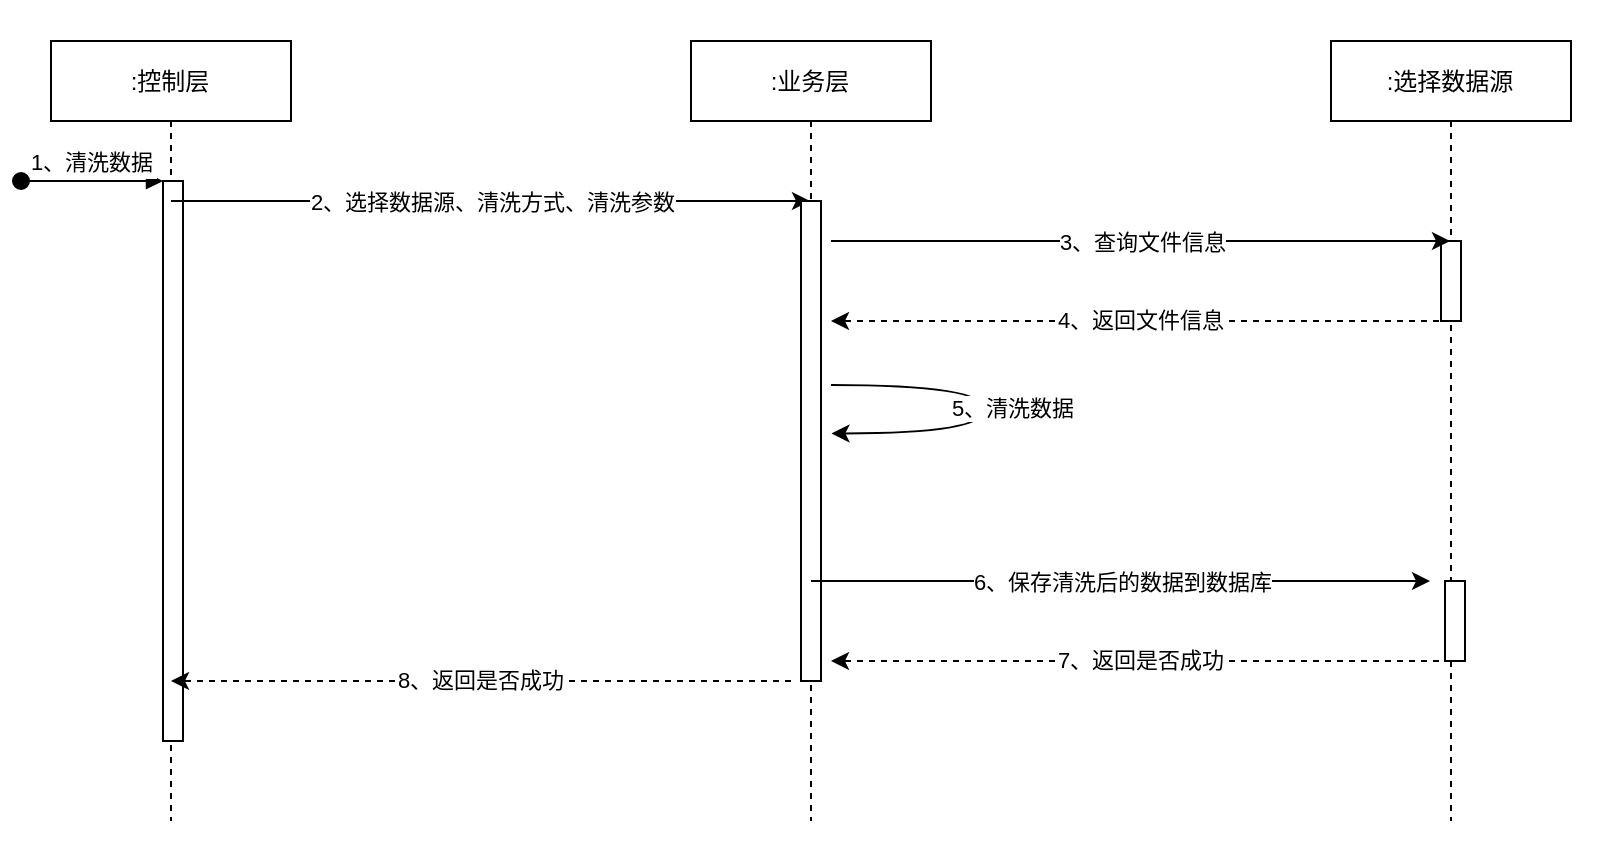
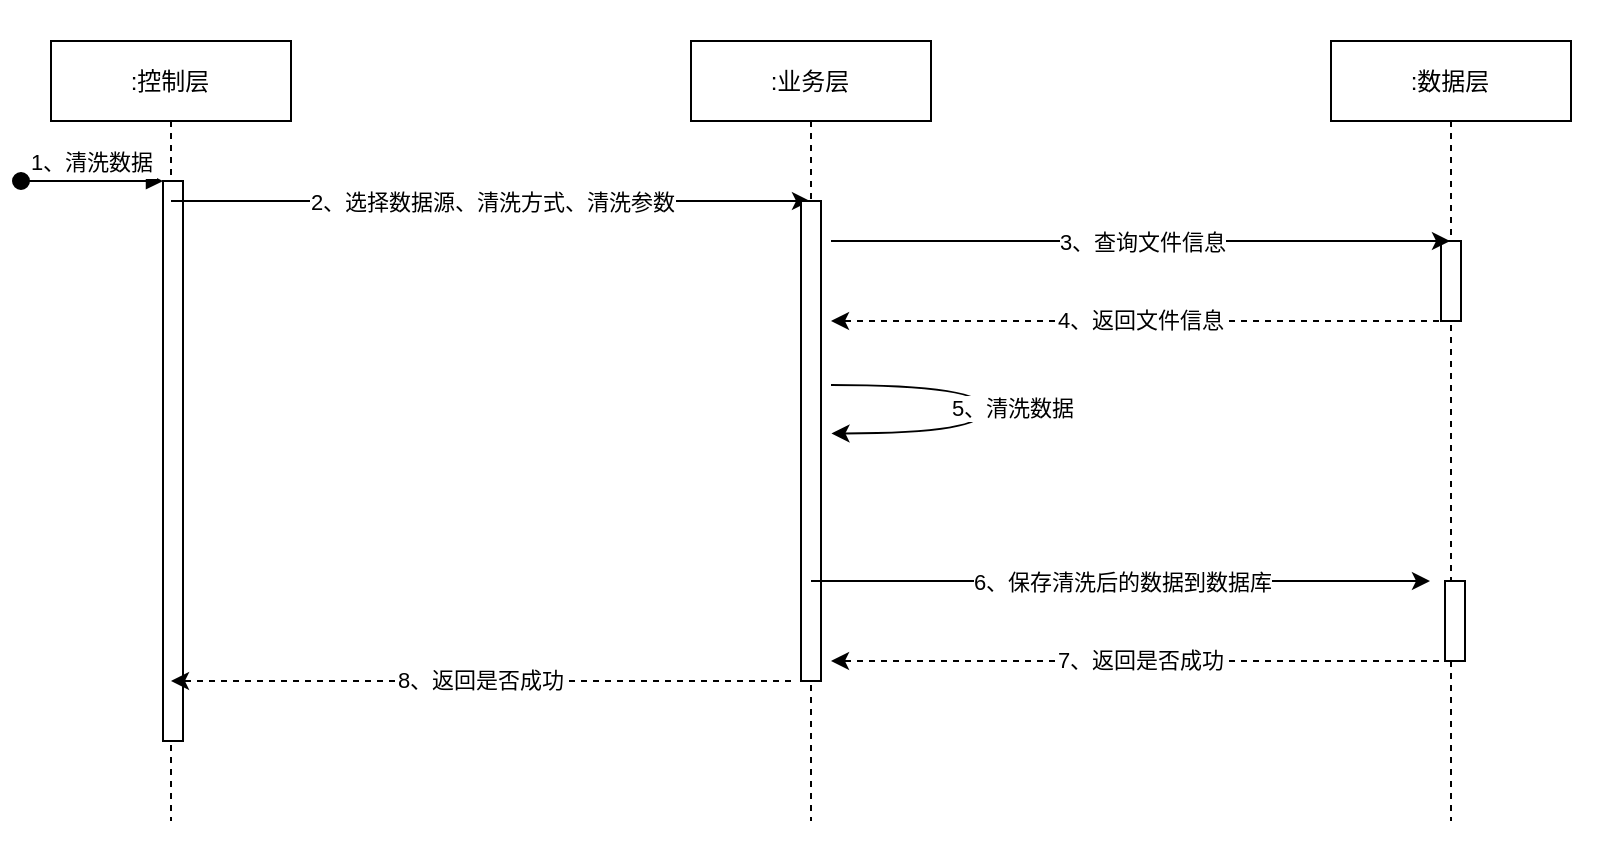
- <mxCell id="9" value=":选择数据源" style="shape=umlLifeline;perimeter=lifelinePerimeter;container=1;collapsible=0;recursiveResize=0;rounded=0;shadow=0;strokeWidth=1;" vertex="1" parent="1"><mxGeometry x="660" y="20" width="120" height="390" as="geometry" /></mxCell>
+ <mxCell id="9" value=":数据层" style="shape=umlLifeline;perimeter=lifelinePerimeter;container=1;collapsible=0;recursiveResize=0;rounded=0;shadow=0;strokeWidth=1;" vertex="1" parent="1"><mxGeometry x="660" y="20" width="120" height="390" as="geometry" /></mxCell>
